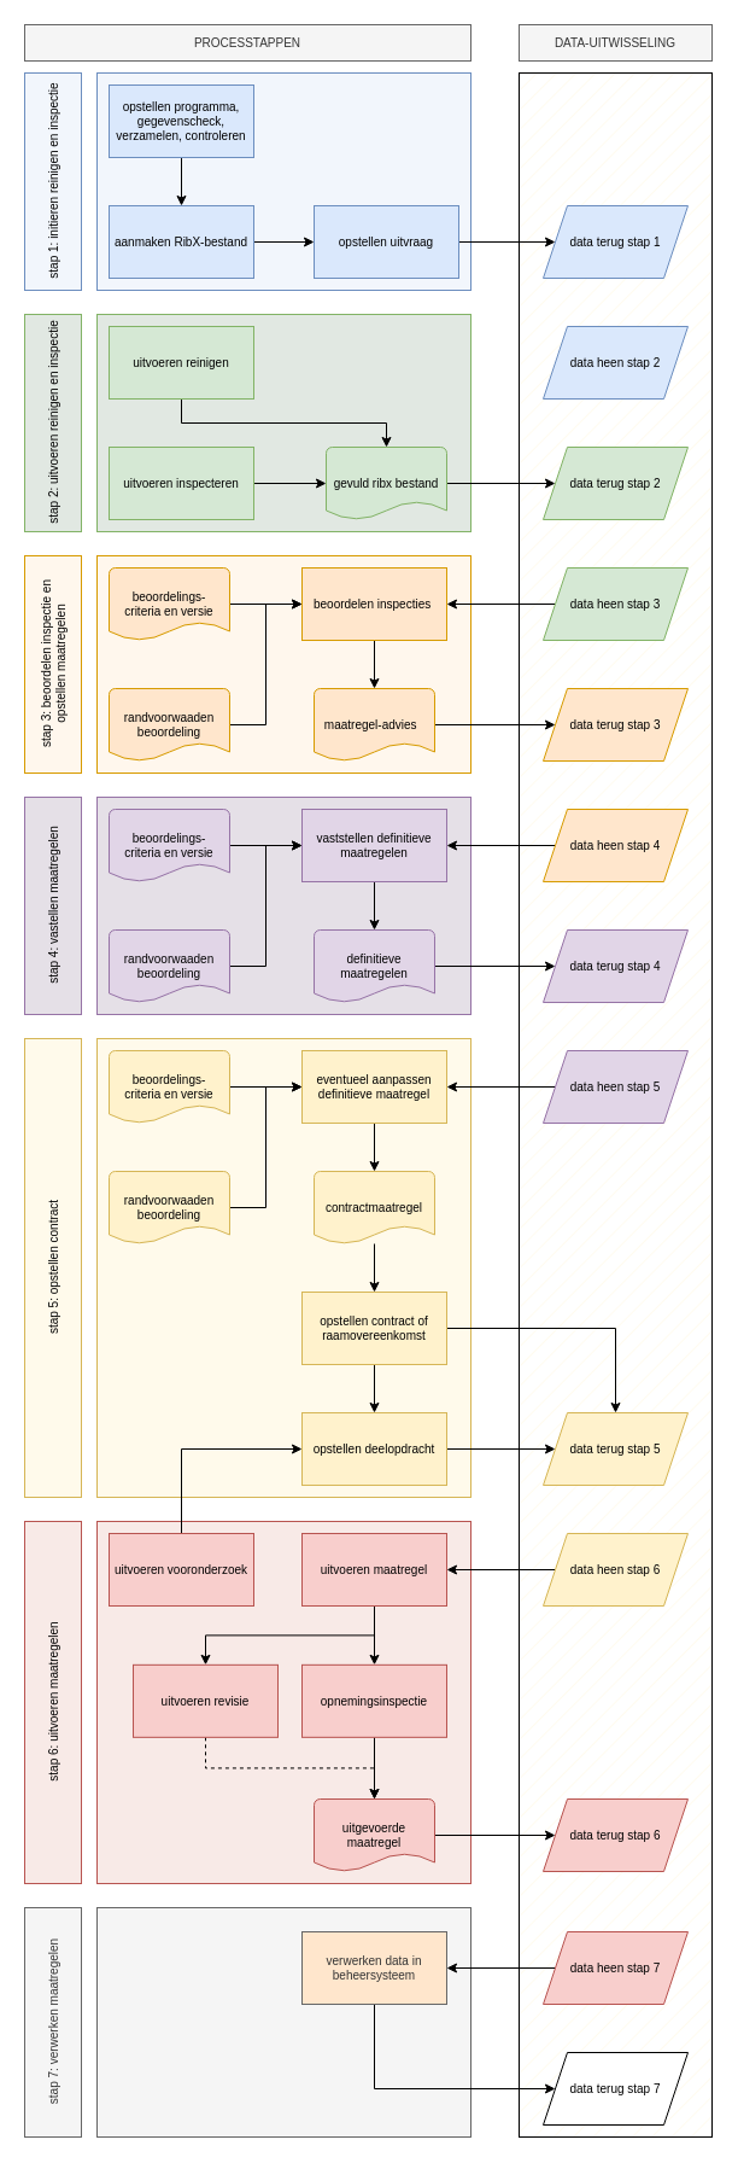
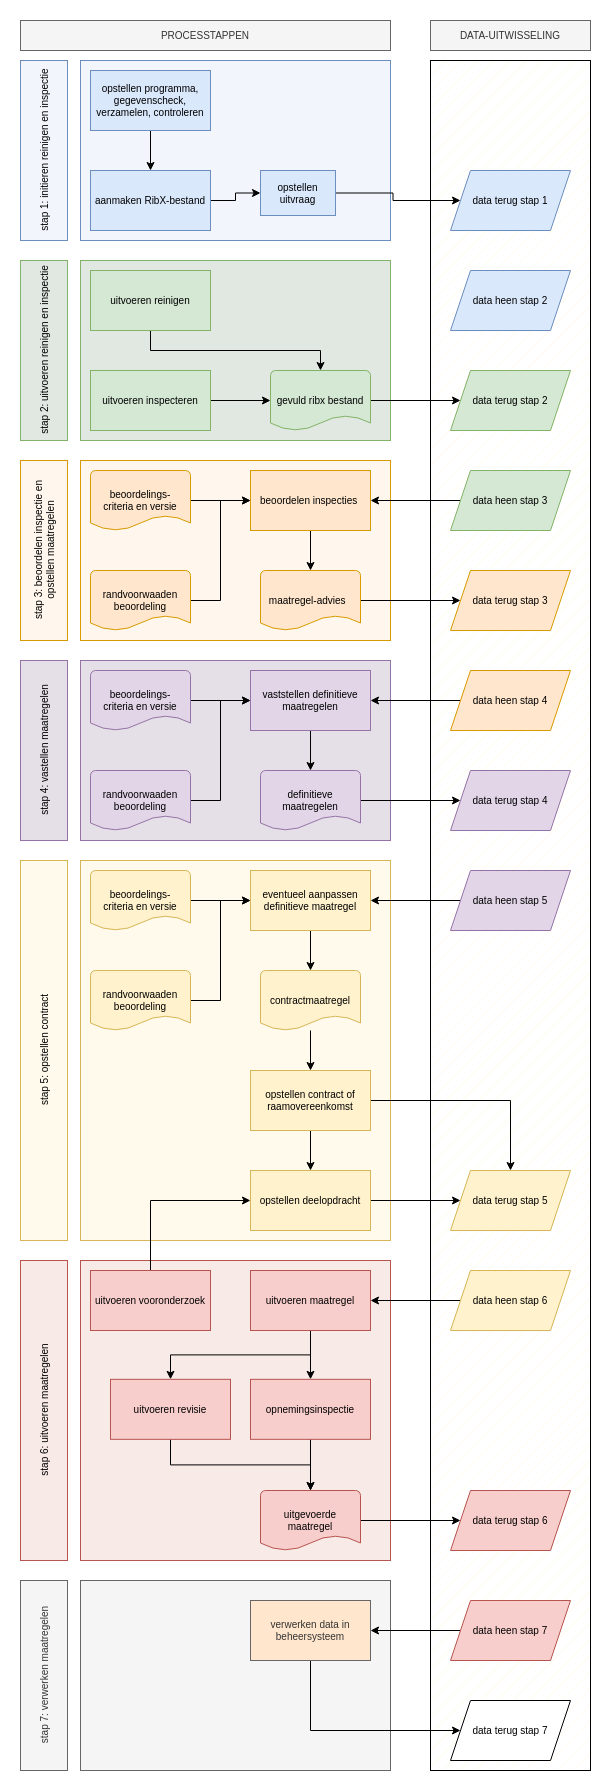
- <mxCell id="15" value="opstellen uitvraag" style="rounded=0;whiteSpace=wrap;html=1;fillColor=#dae8fc;strokeColor=#6c8ebf;fontSize=10;" parent="1" vertex="1"><mxGeometry x="260" y="170" width="120" height="60" as="geometry" /></mxCell>
+ <mxCell id="15" value="opstellen uitvraag" style="rounded=0;whiteSpace=wrap;html=1;fillColor=#dae8fc;strokeColor=#6c8ebf;fontSize=10;" parent="1" vertex="1"><mxGeometry x="260" y="170" width="75" height="45" as="geometry" /></mxCell>
- <mxCell id="70" style="edgeStyle=orthogonalEdgeStyle;rounded=0;orthogonalLoop=1;jettySize=auto;html=1;exitX=0.5;exitY=1;exitDx=0;exitDy=0;fontSize=10;dashed=1;" edge="1" parent="1" source="71" target="73"><mxGeometry relative="1" as="geometry" /></mxCell>
+ <mxCell id="70" style="edgeStyle=orthogonalEdgeStyle;rounded=0;orthogonalLoop=1;jettySize=auto;html=1;exitX=0.5;exitY=1;exitDx=0;exitDy=0;fontSize=10;" edge="1" parent="1" source="71" target="73"><mxGeometry relative="1" as="geometry" /></mxCell>
